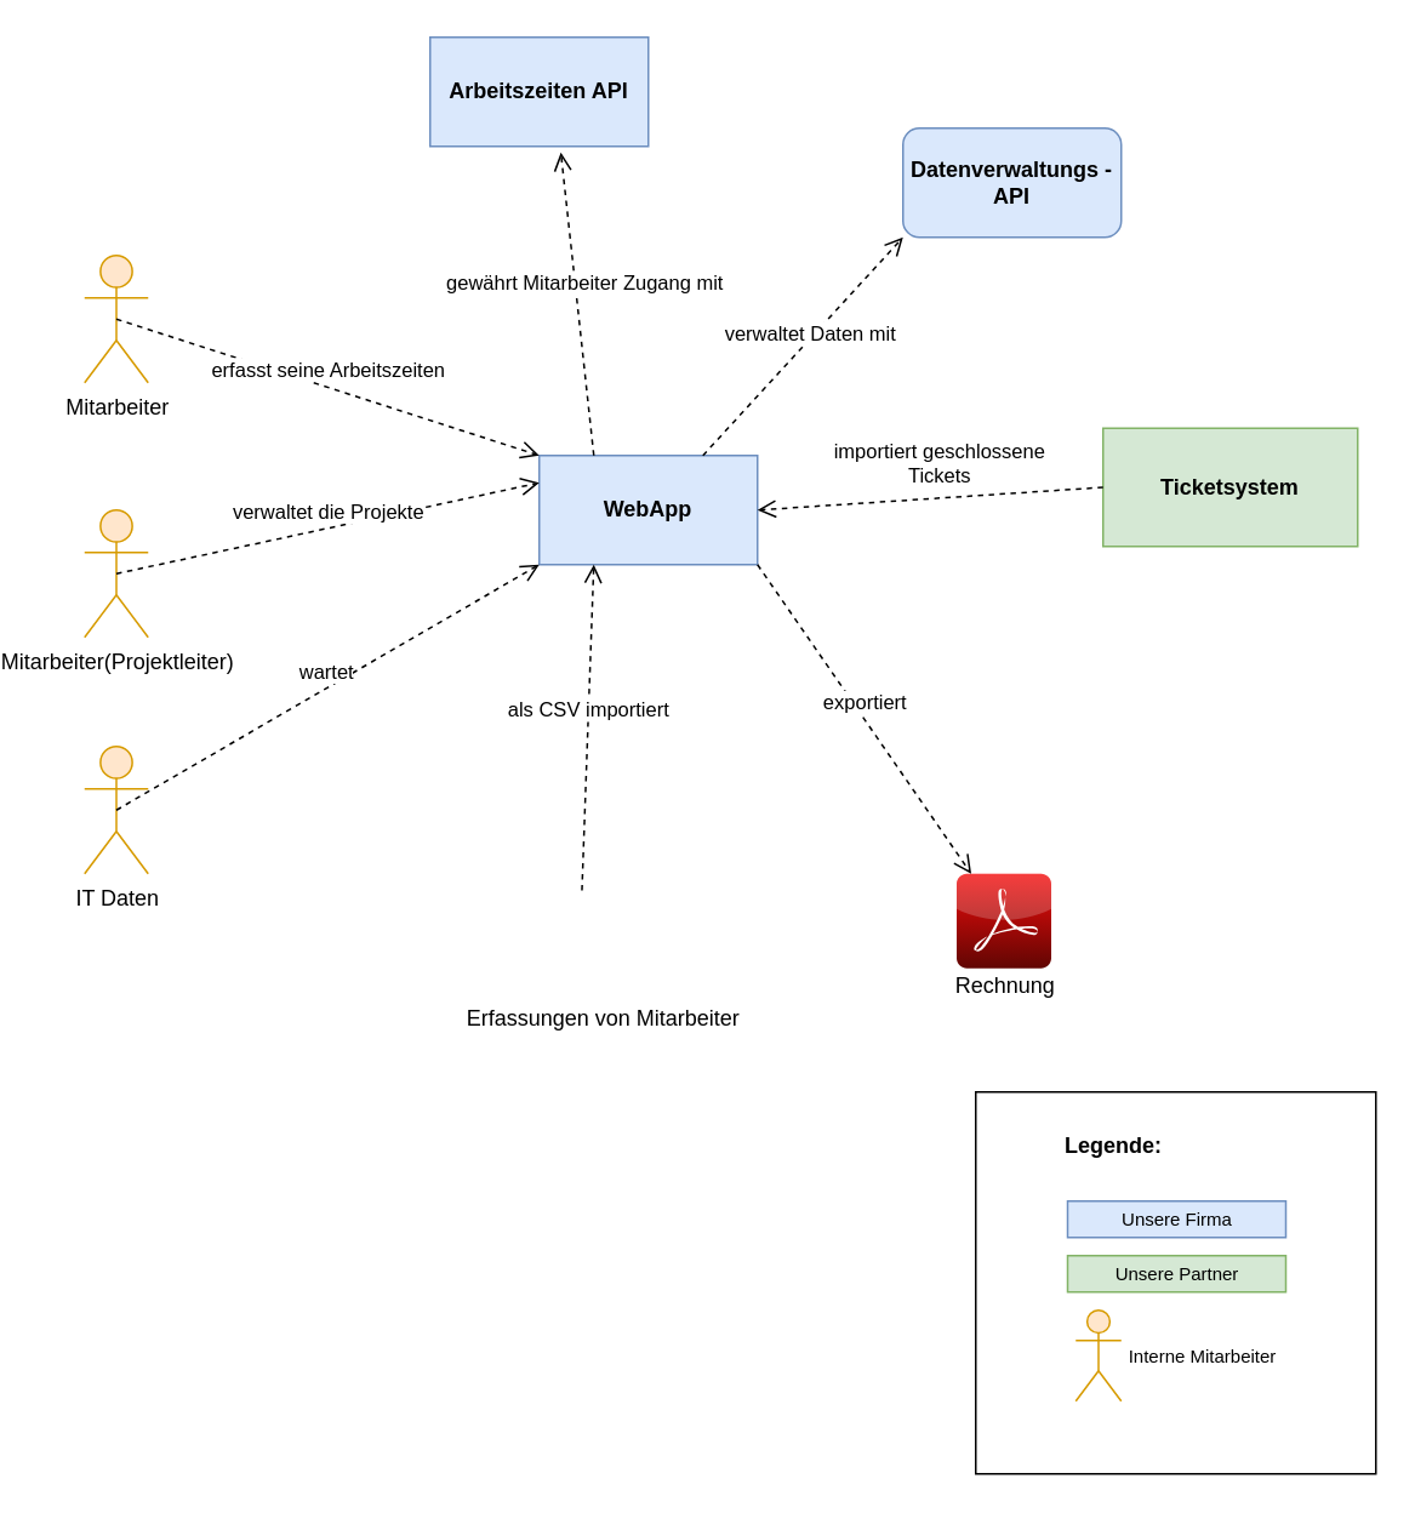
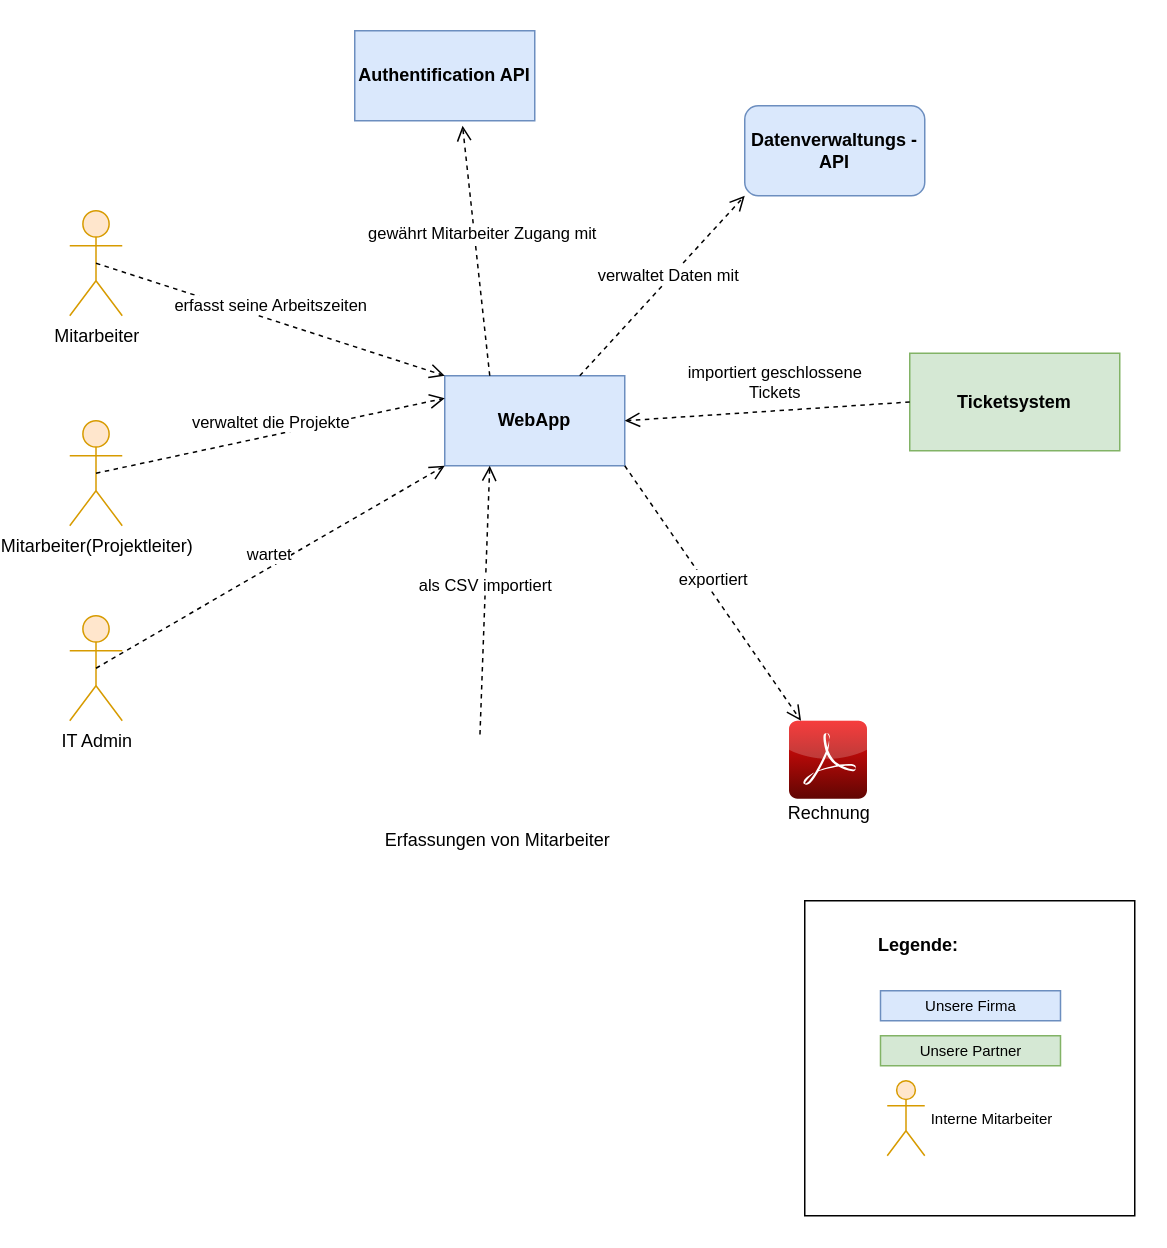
- <mxCell id="18" value="Arbeitszeiten API" style="rounded=0;whiteSpace=wrap;html=1;fillColor=#dae8fc;strokeColor=#6c8ebf;fontStyle=1" parent="1" vertex="1"><mxGeometry x="210" y="20" width="120" height="60" as="geometry" /></mxCell>
+ <mxCell id="18" value="Authentification API" style="rounded=0;whiteSpace=wrap;html=1;fillColor=#dae8fc;strokeColor=#6c8ebf;fontStyle=1" parent="1" vertex="1"><mxGeometry x="210" y="20" width="120" height="60" as="geometry" /></mxCell>
- <mxCell id="12" value="IT Daten&lt;br&gt;" style="shape=umlActor;verticalLabelPosition=bottom;verticalAlign=top;html=1;fillColor=#ffe6cc;strokeColor=#d79b00;" parent="1" vertex="1"><mxGeometry x="20" y="410" width="35" height="70" as="geometry" /></mxCell>
+ <mxCell id="12" value="IT Admin&lt;br&gt;" style="shape=umlActor;verticalLabelPosition=bottom;verticalAlign=top;html=1;fillColor=#ffe6cc;strokeColor=#d79b00;" parent="1" vertex="1"><mxGeometry x="20" y="410" width="35" height="70" as="geometry" /></mxCell>
